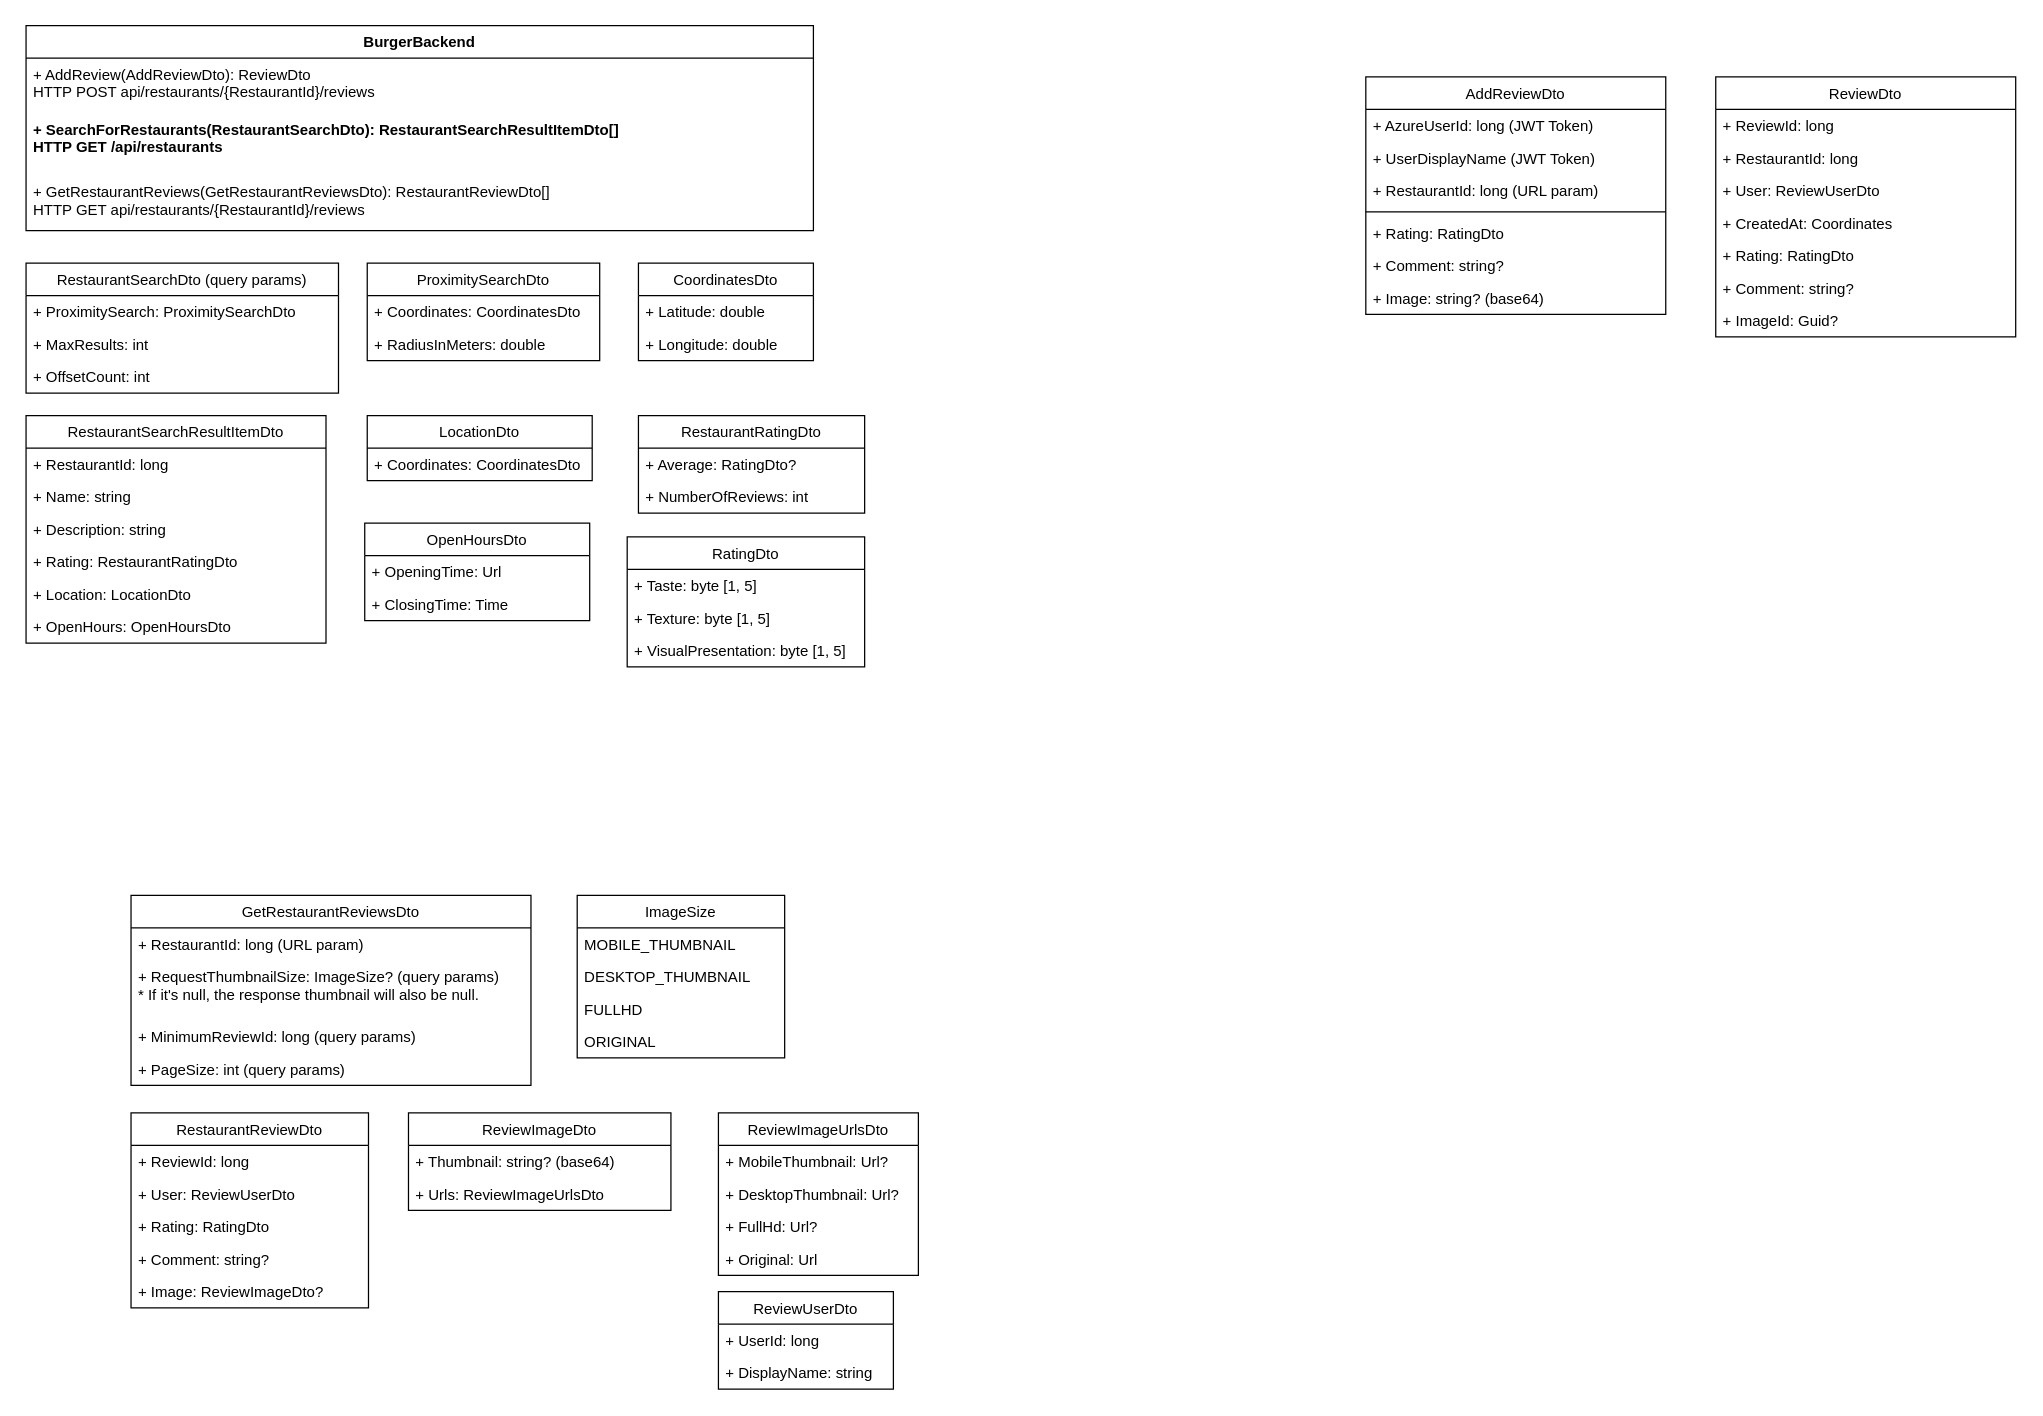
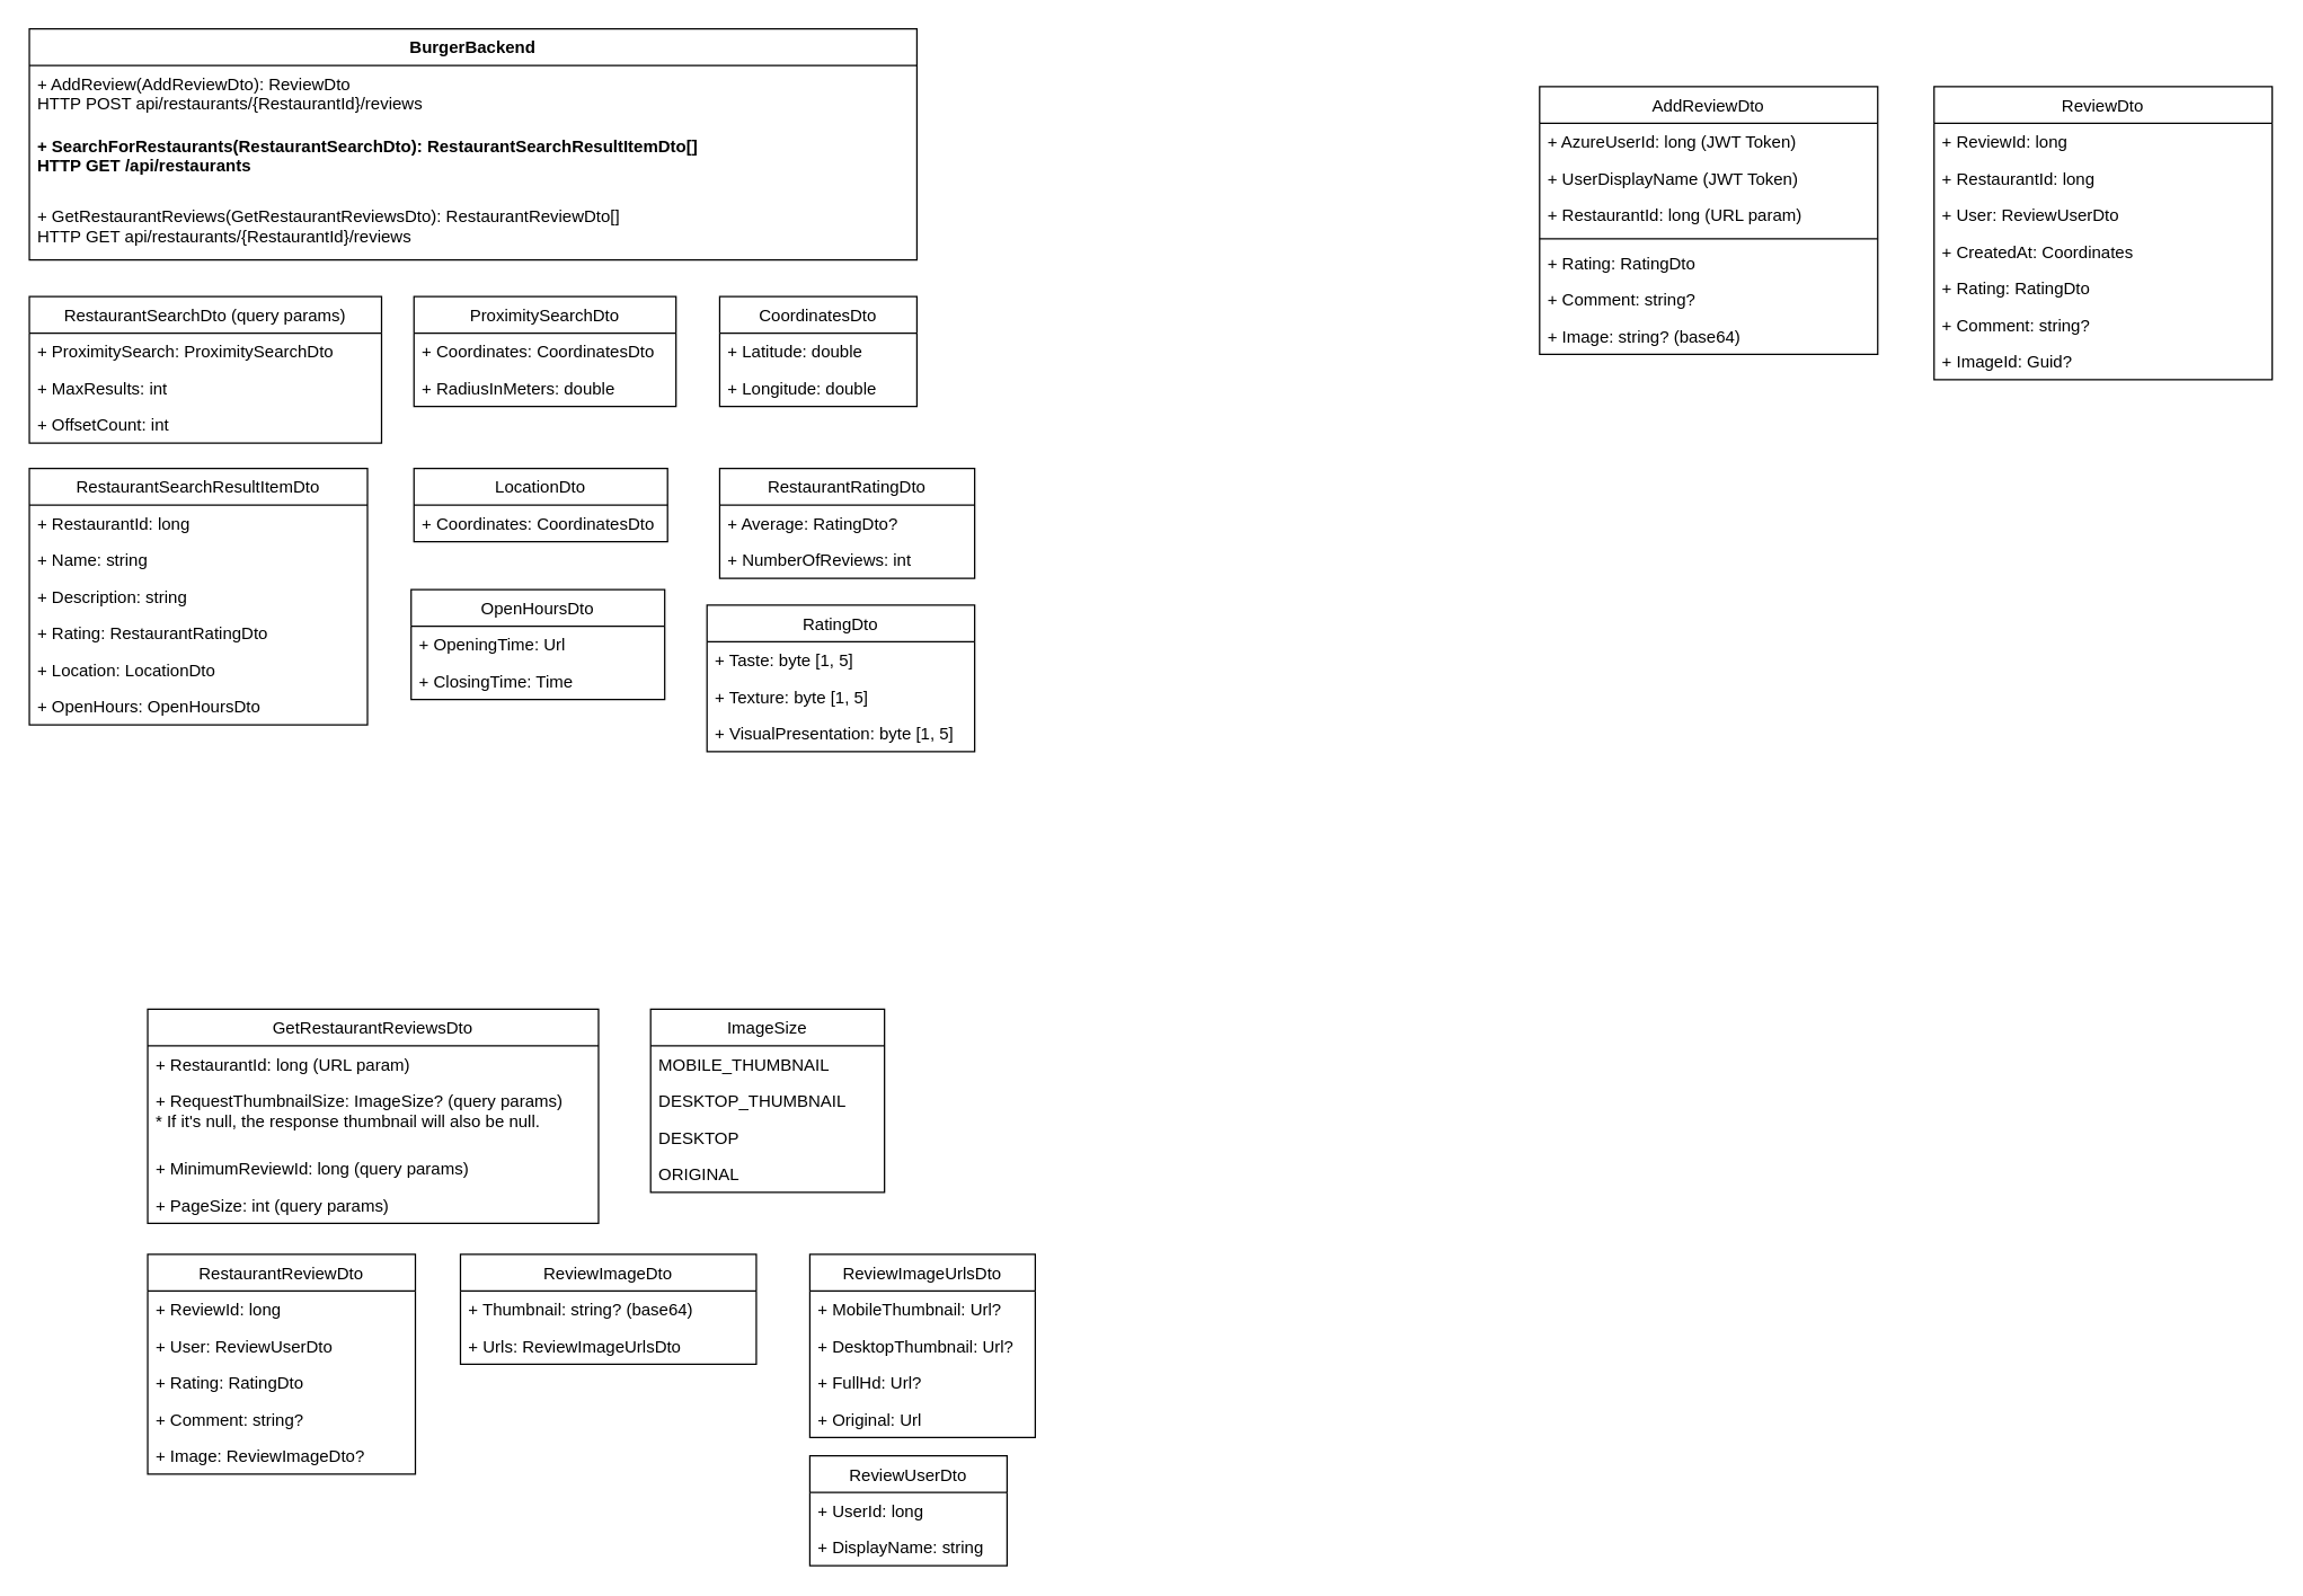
- <mxCell id="28" value="FULLHD" style="text;strokeColor=none;fillColor=none;align=left;verticalAlign=top;spacingLeft=4;spacingRight=4;overflow=hidden;rotatable=0;points=[[0,0.5],[1,0.5]];portConstraint=eastwest;" parent="25" vertex="1"><mxGeometry y="78" width="166" height="26" as="geometry" /></mxCell>
+ <mxCell id="28" value="DESKTOP" style="text;strokeColor=none;fillColor=none;align=left;verticalAlign=top;spacingLeft=4;spacingRight=4;overflow=hidden;rotatable=0;points=[[0,0.5],[1,0.5]];portConstraint=eastwest;" parent="25" vertex="1"><mxGeometry y="78" width="166" height="26" as="geometry" /></mxCell>
